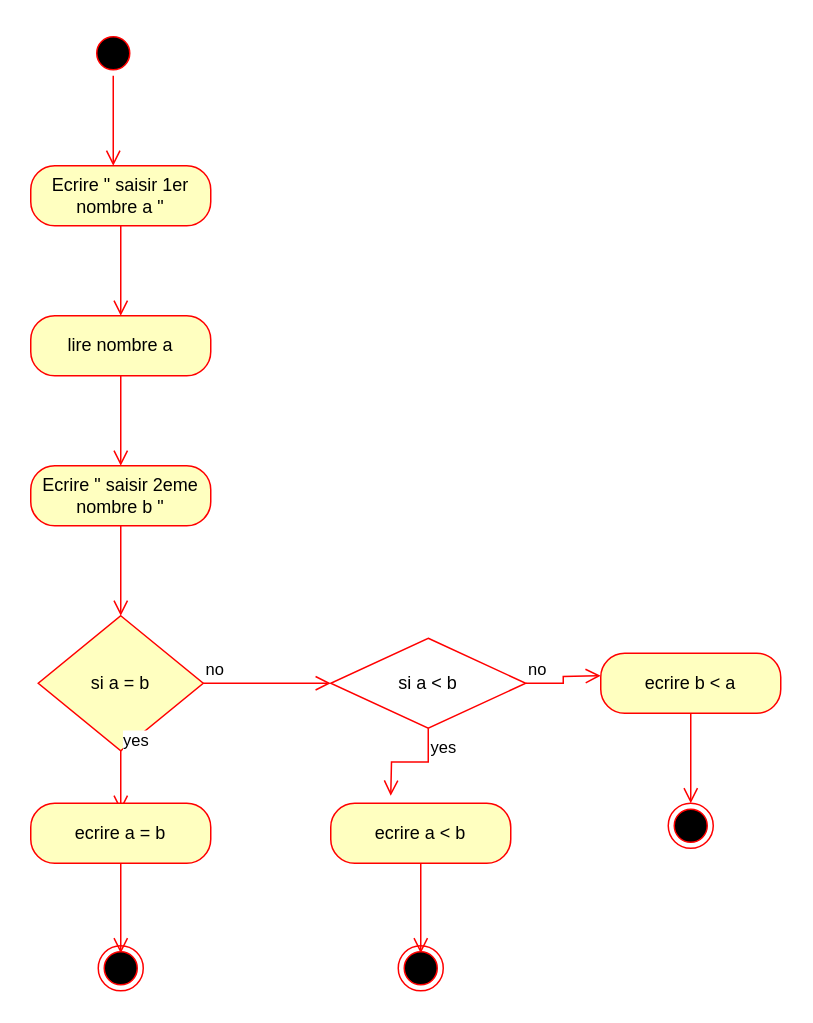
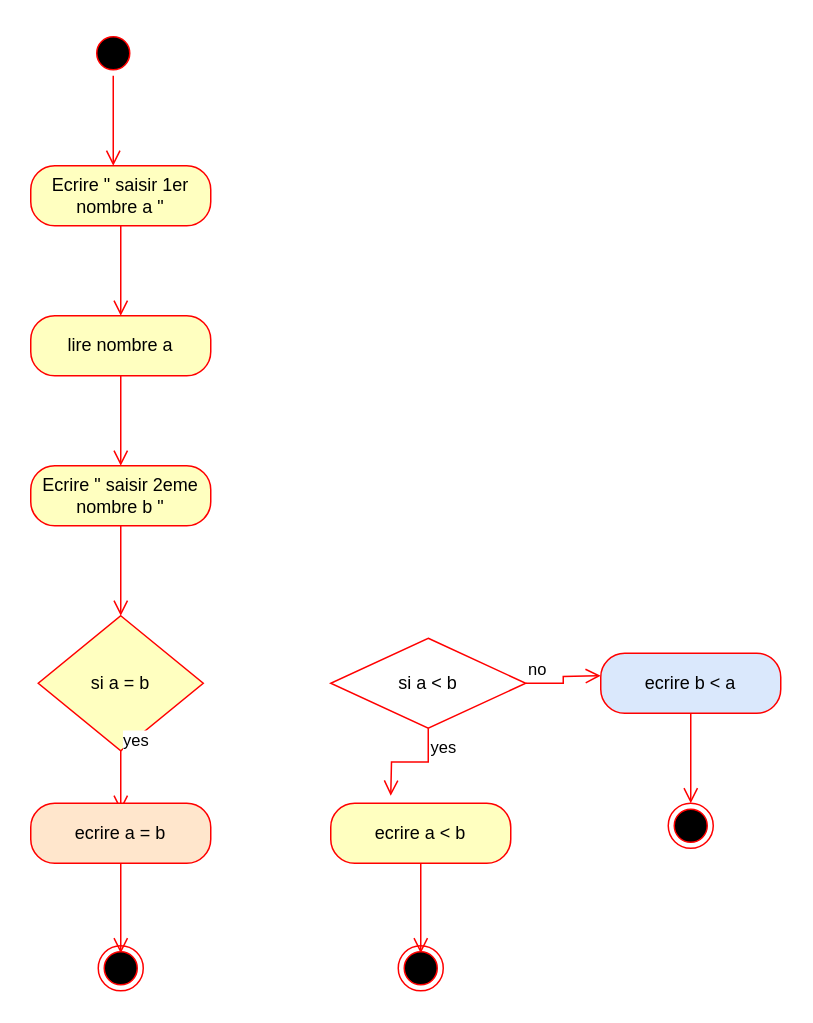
- <mxCell id="11" value="no" style="edgeStyle=orthogonalEdgeStyle;html=1;align=left;verticalAlign=bottom;endArrow=open;endSize=8;strokeColor=#ff0000;rounded=0;entryX=0;entryY=0.5;entryDx=0;entryDy=0;" edge="1" source="10" parent="1" target="16"><mxGeometry x="-1" relative="1" as="geometry"><mxPoint x="210" y="450" as="targetPoint" /></mxGeometry></mxCell>
- <mxCell id="19" value="ecrire b &amp;lt; a" style="rounded=1;whiteSpace=wrap;html=1;arcSize=40;fontColor=#000000;fillColor=#ffffc0;strokeColor=#ff0000;" vertex="1" parent="1"><mxGeometry x="400" y="435" width="120" height="40" as="geometry" /></mxCell>
+ <mxCell id="19" value="ecrire b &amp;lt; a" style="rounded=1;whiteSpace=wrap;html=1;arcSize=40;fontColor=#000000;fillColor=#dae8fc;strokeColor=#ff0000;" vertex="1" parent="1"><mxGeometry x="400" y="435" width="120" height="40" as="geometry" /></mxCell>
- <mxCell id="13" value="ecrire a = b" style="rounded=1;whiteSpace=wrap;html=1;arcSize=40;fontColor=#000000;fillColor=#ffffc0;strokeColor=#ff0000;" vertex="1" parent="1"><mxGeometry x="20" y="535" width="120" height="40" as="geometry" /></mxCell>
+ <mxCell id="13" value="ecrire a = b" style="rounded=1;whiteSpace=wrap;html=1;arcSize=40;fontColor=#000000;fillColor=#ffe6cc;strokeColor=#ff0000;" vertex="1" parent="1"><mxGeometry x="20" y="535" width="120" height="40" as="geometry" /></mxCell>
